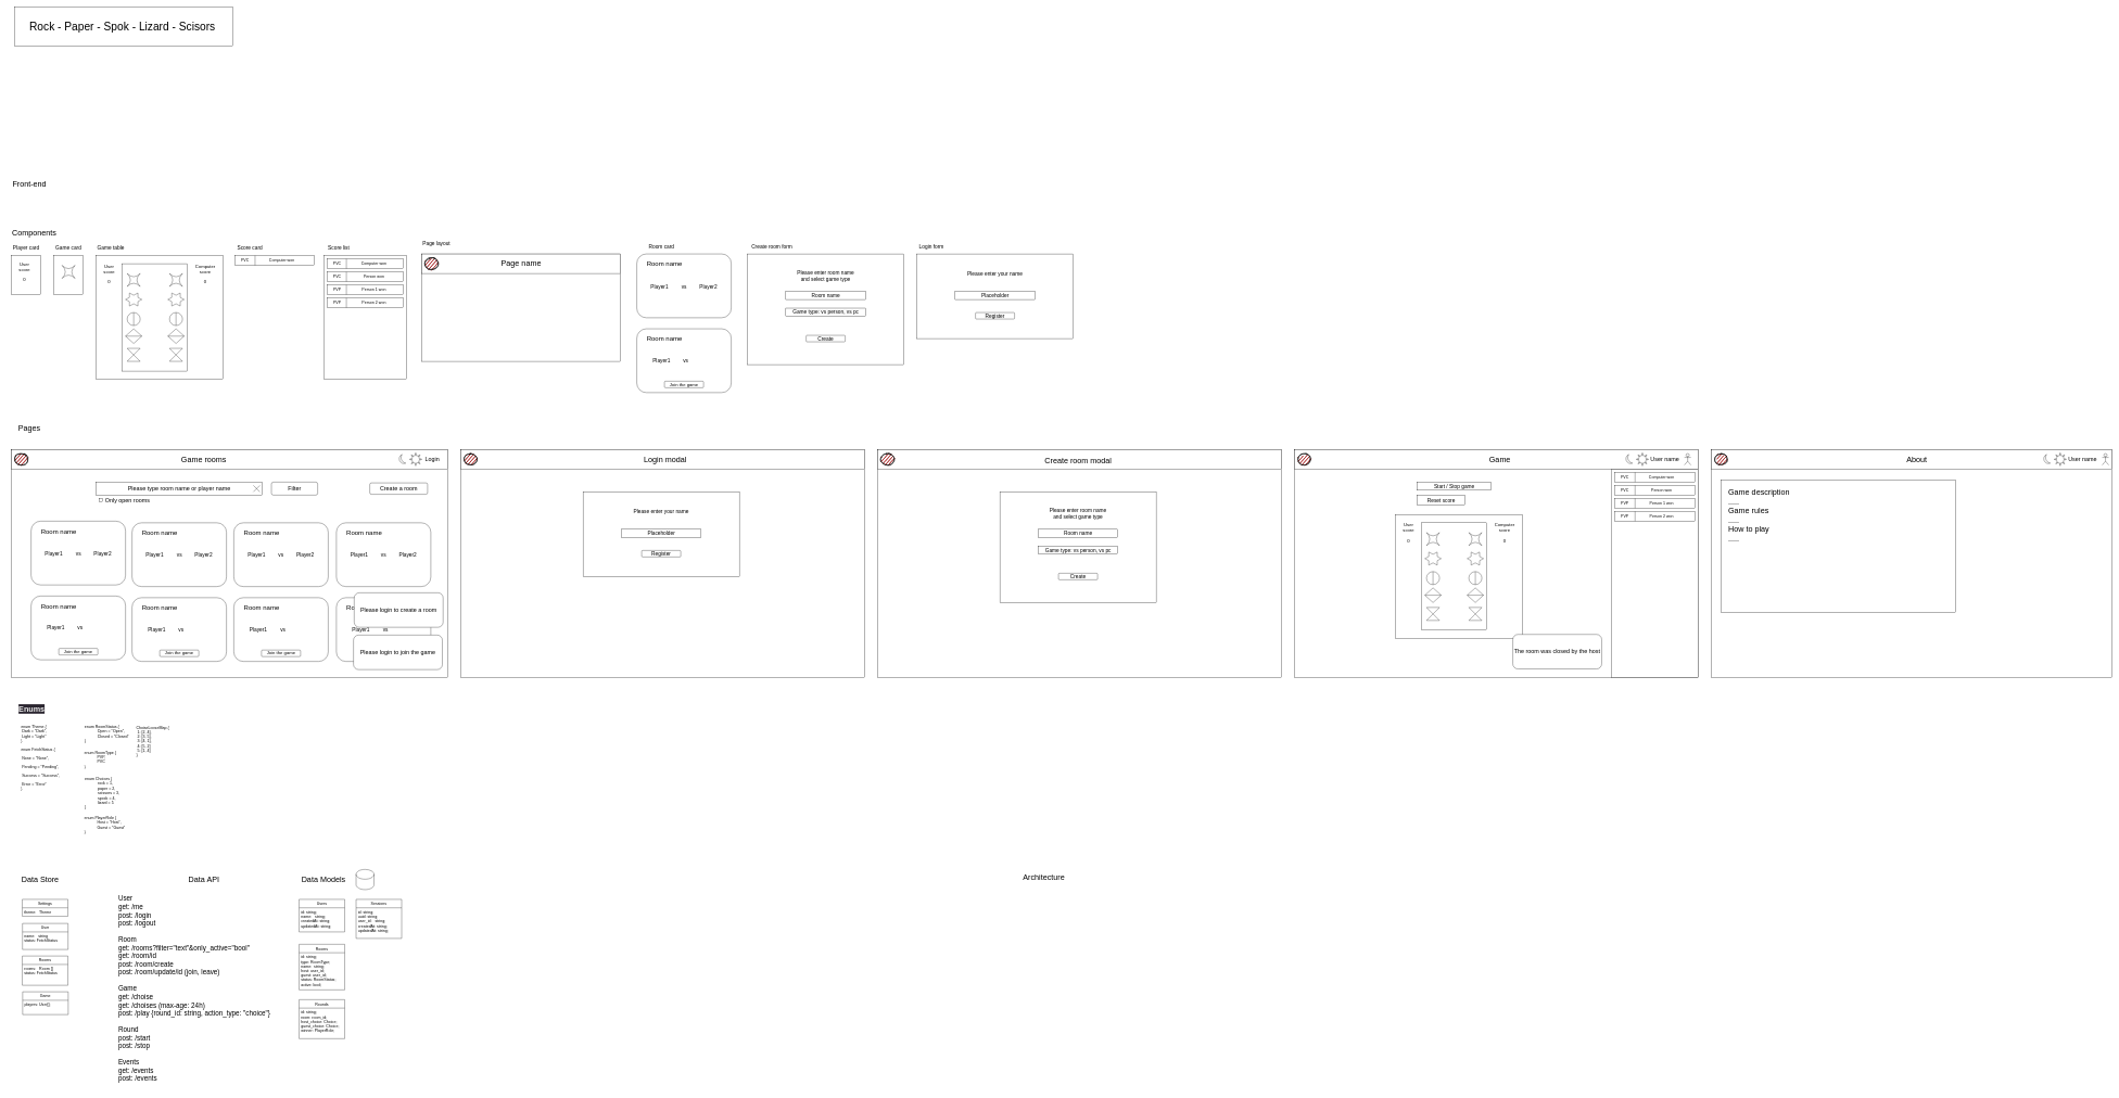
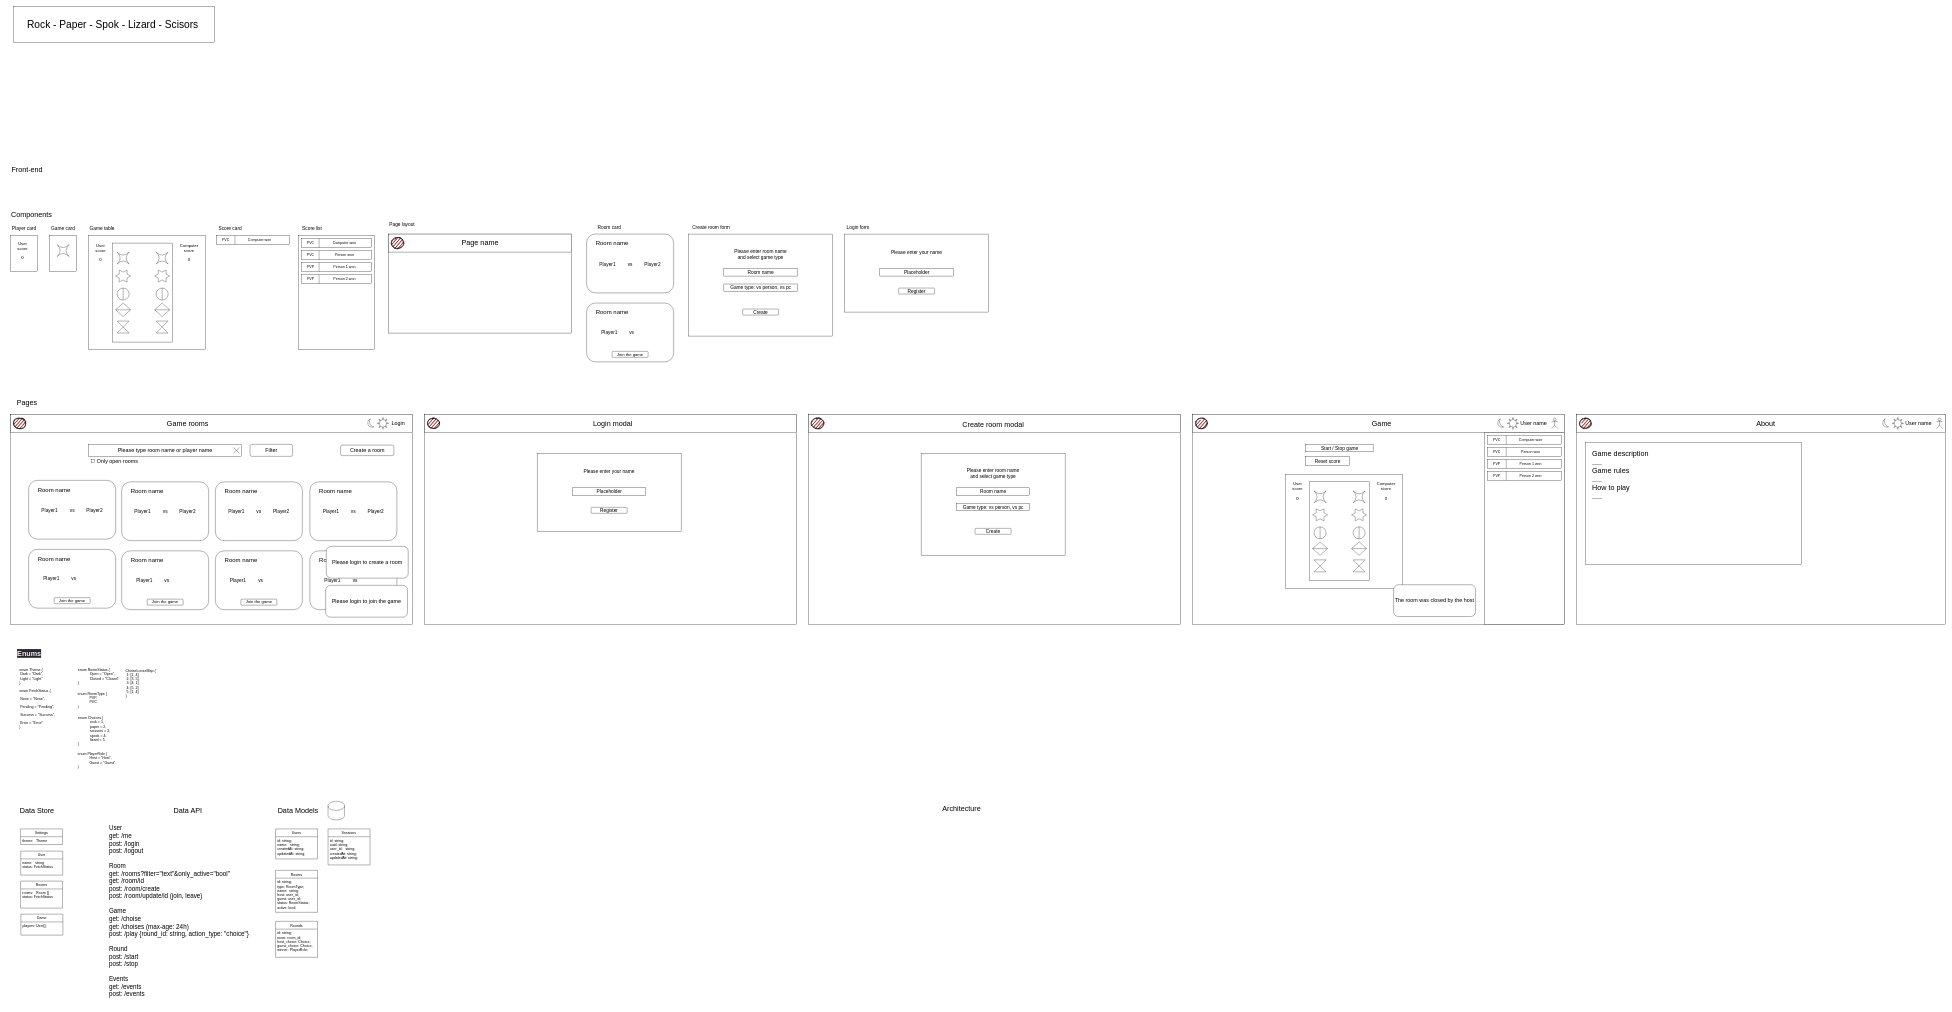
- <mxCell id="98" value="Pages" style="text;html=1;strokeColor=none;fillColor=none;align=center;verticalAlign=middle;whiteSpace=wrap;rounded=0;fontSize=24;" parent="1" vertex="1"><mxGeometry x="35" y="1300" width="110" height="30" as="geometry" /></mxCell>
+ <mxCell id="98" value="Pages" style="text;html=1;strokeColor=none;fillColor=none;align=center;verticalAlign=middle;whiteSpace=wrap;rounded=0;fontSize=24;" parent="1" vertex="1"><mxGeometry x="35" y="1325" width="110" height="30" as="geometry" /></mxCell>
